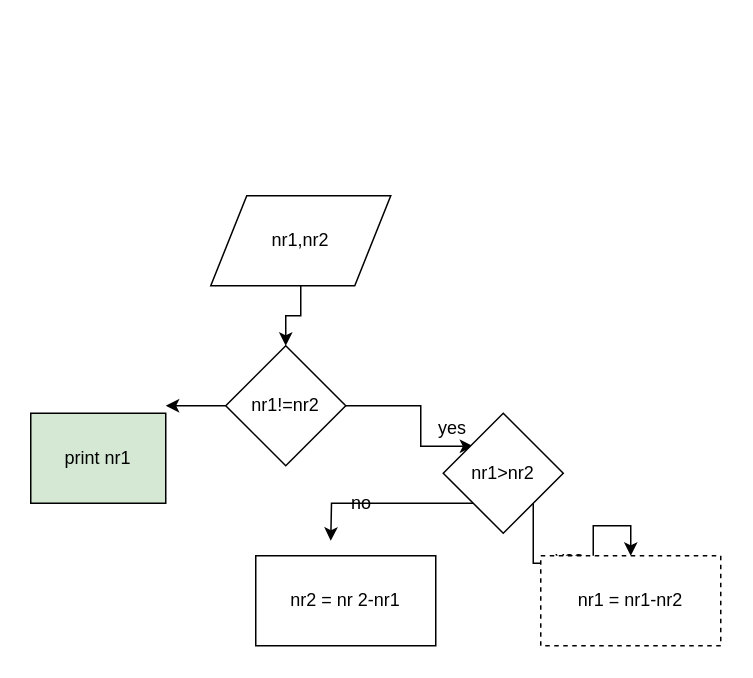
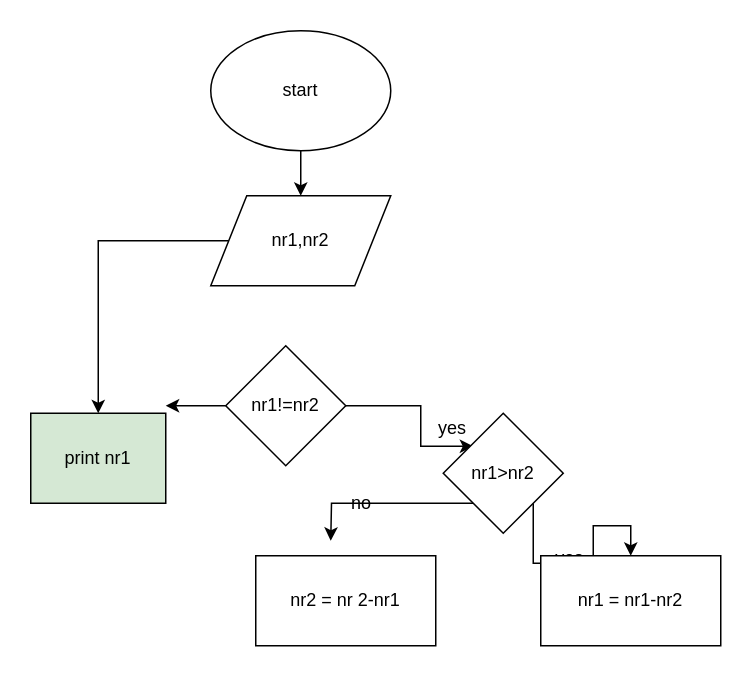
+ <mxCell id="3" value="start" style="ellipse;whiteSpace=wrap;html=1;" vertex="1" parent="1"><mxGeometry x="140" y="20" width="120" height="80" as="geometry" /></mxCell>
+ <mxCell id="2" style="edgeStyle=orthogonalEdgeStyle;rounded=0;orthogonalLoop=1;jettySize=auto;html=1;exitX=0.5;exitY=1;exitDx=0;exitDy=0;entryX=0.5;entryY=0;entryDx=0;entryDy=0;" edge="1" parent="1" source="3" target="5"><mxGeometry relative="1" as="geometry" /></mxCell>
- <mxCell id="4" value="" style="edgeStyle=orthogonalEdgeStyle;rounded=0;orthogonalLoop=1;jettySize=auto;html=1;" edge="1" parent="1" source="5" target="8"><mxGeometry relative="1" as="geometry" /></mxCell>
+ <mxCell id="4" value="" style="edgeStyle=orthogonalEdgeStyle;rounded=0;orthogonalLoop=1;jettySize=auto;html=1;" edge="1" parent="1" source="5" target="17"><mxGeometry relative="1" as="geometry" /></mxCell>
- <mxCell id="13" value="nr1 = nr1-nr2" style="rounded=0;whiteSpace=wrap;html=1;dashed=1;" vertex="1" parent="1"><mxGeometry x="360" y="370" width="120" height="60" as="geometry" /></mxCell>
+ <mxCell id="13" value="nr1 = nr1-nr2" style="rounded=0;whiteSpace=wrap;html=1;" vertex="1" parent="1"><mxGeometry x="360" y="370" width="120" height="60" as="geometry" /></mxCell>
